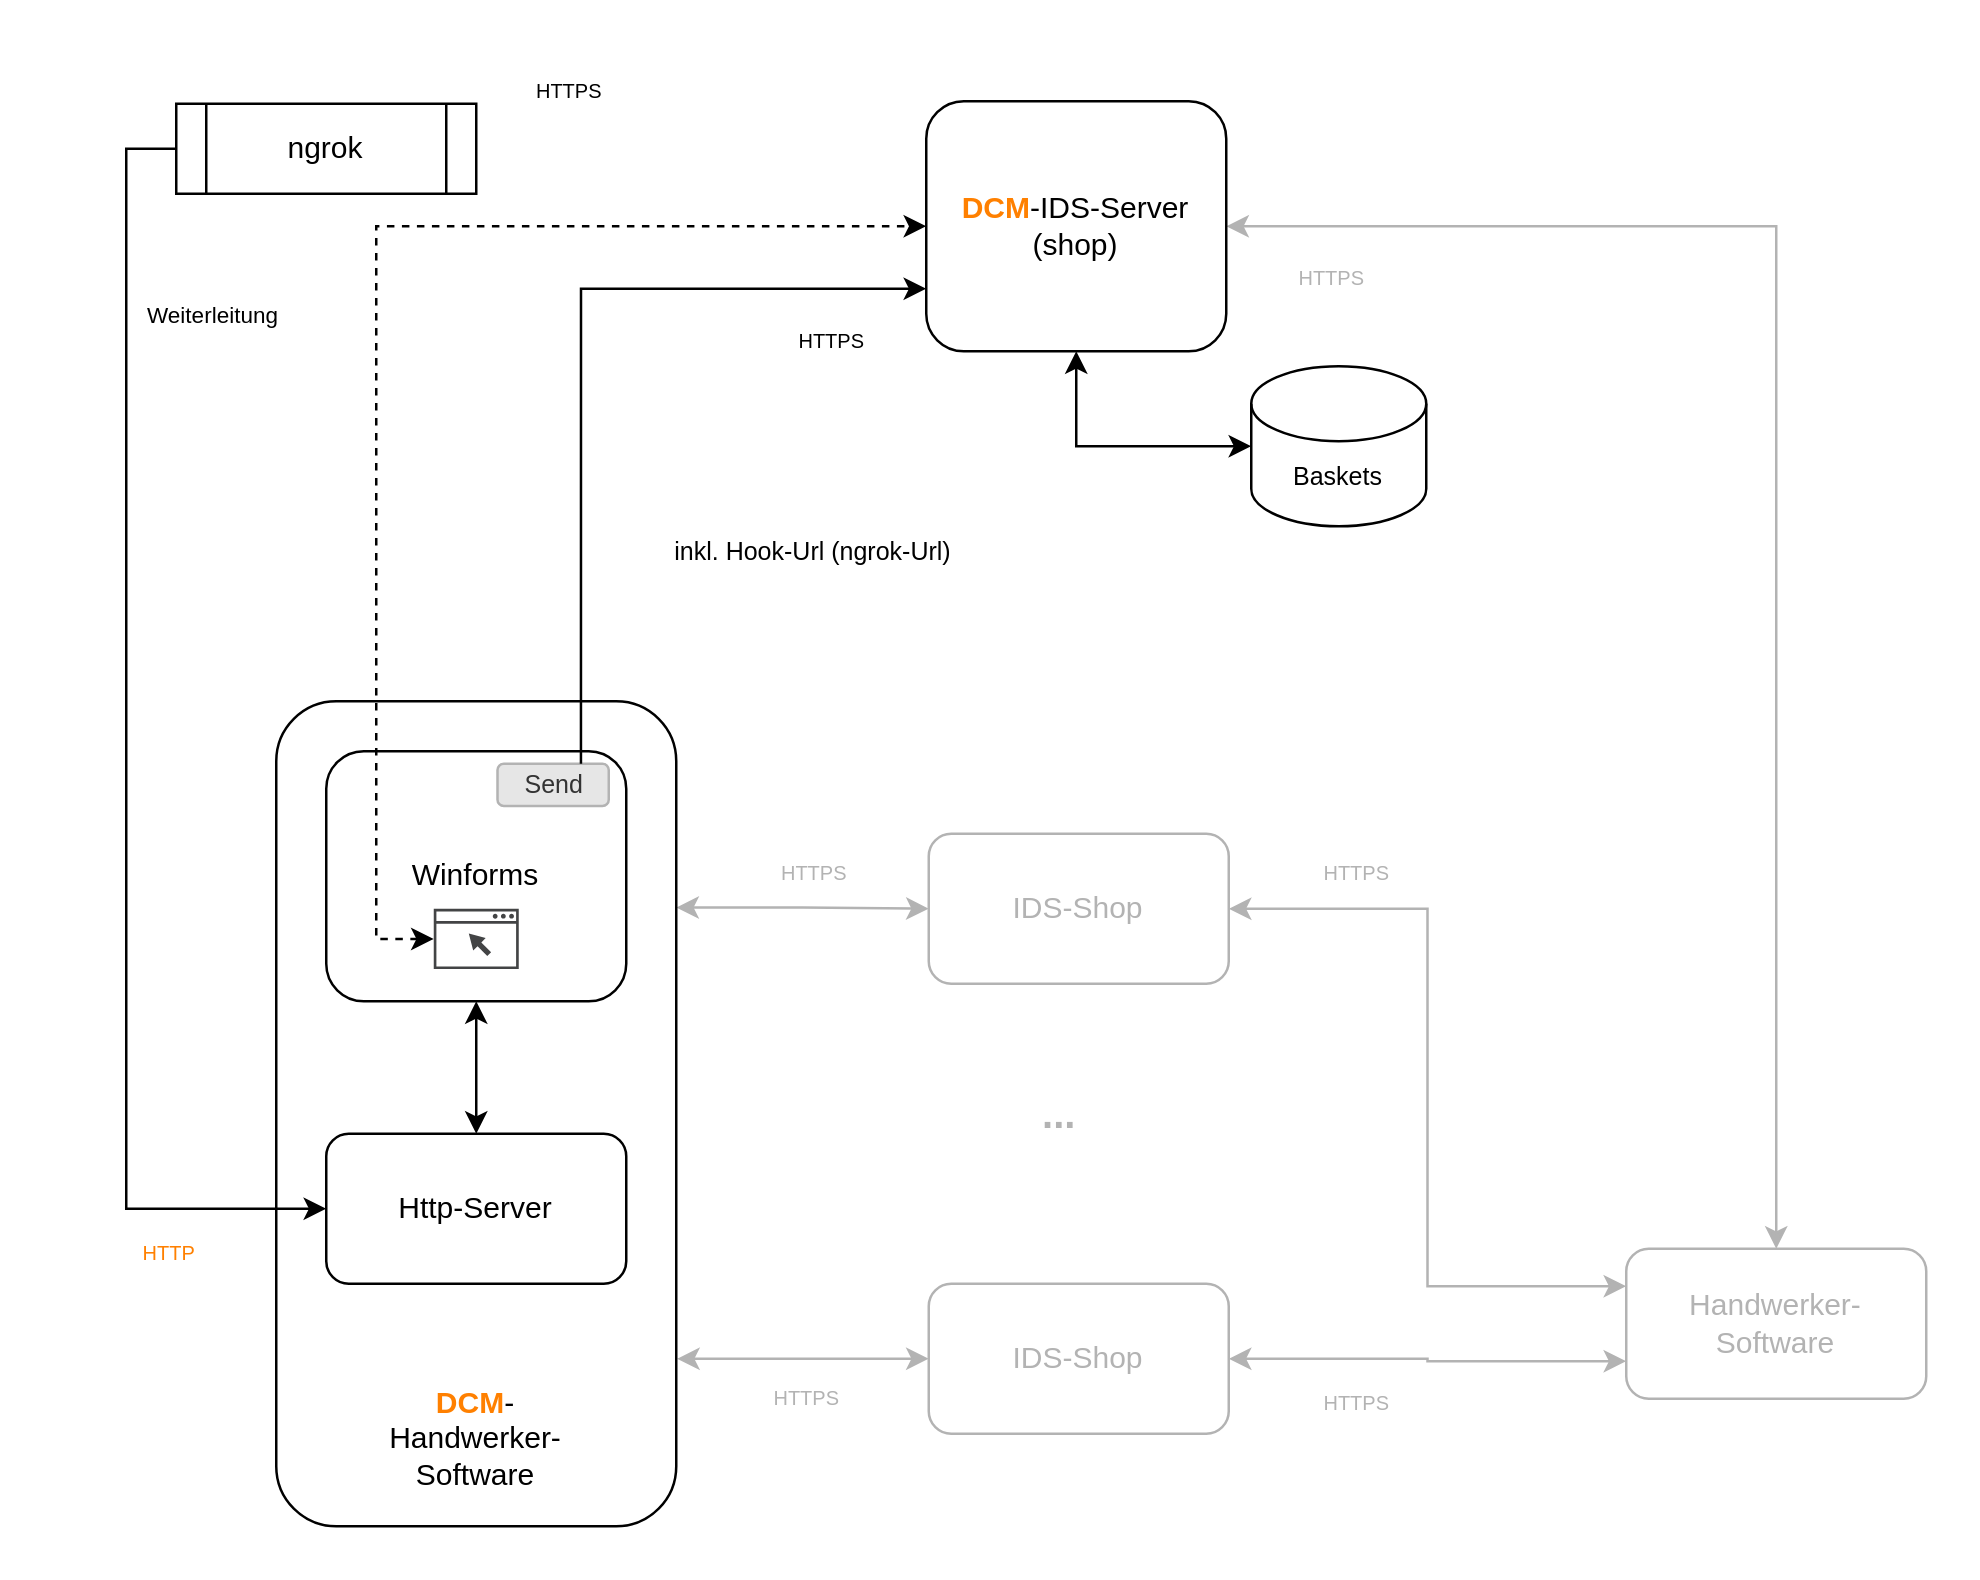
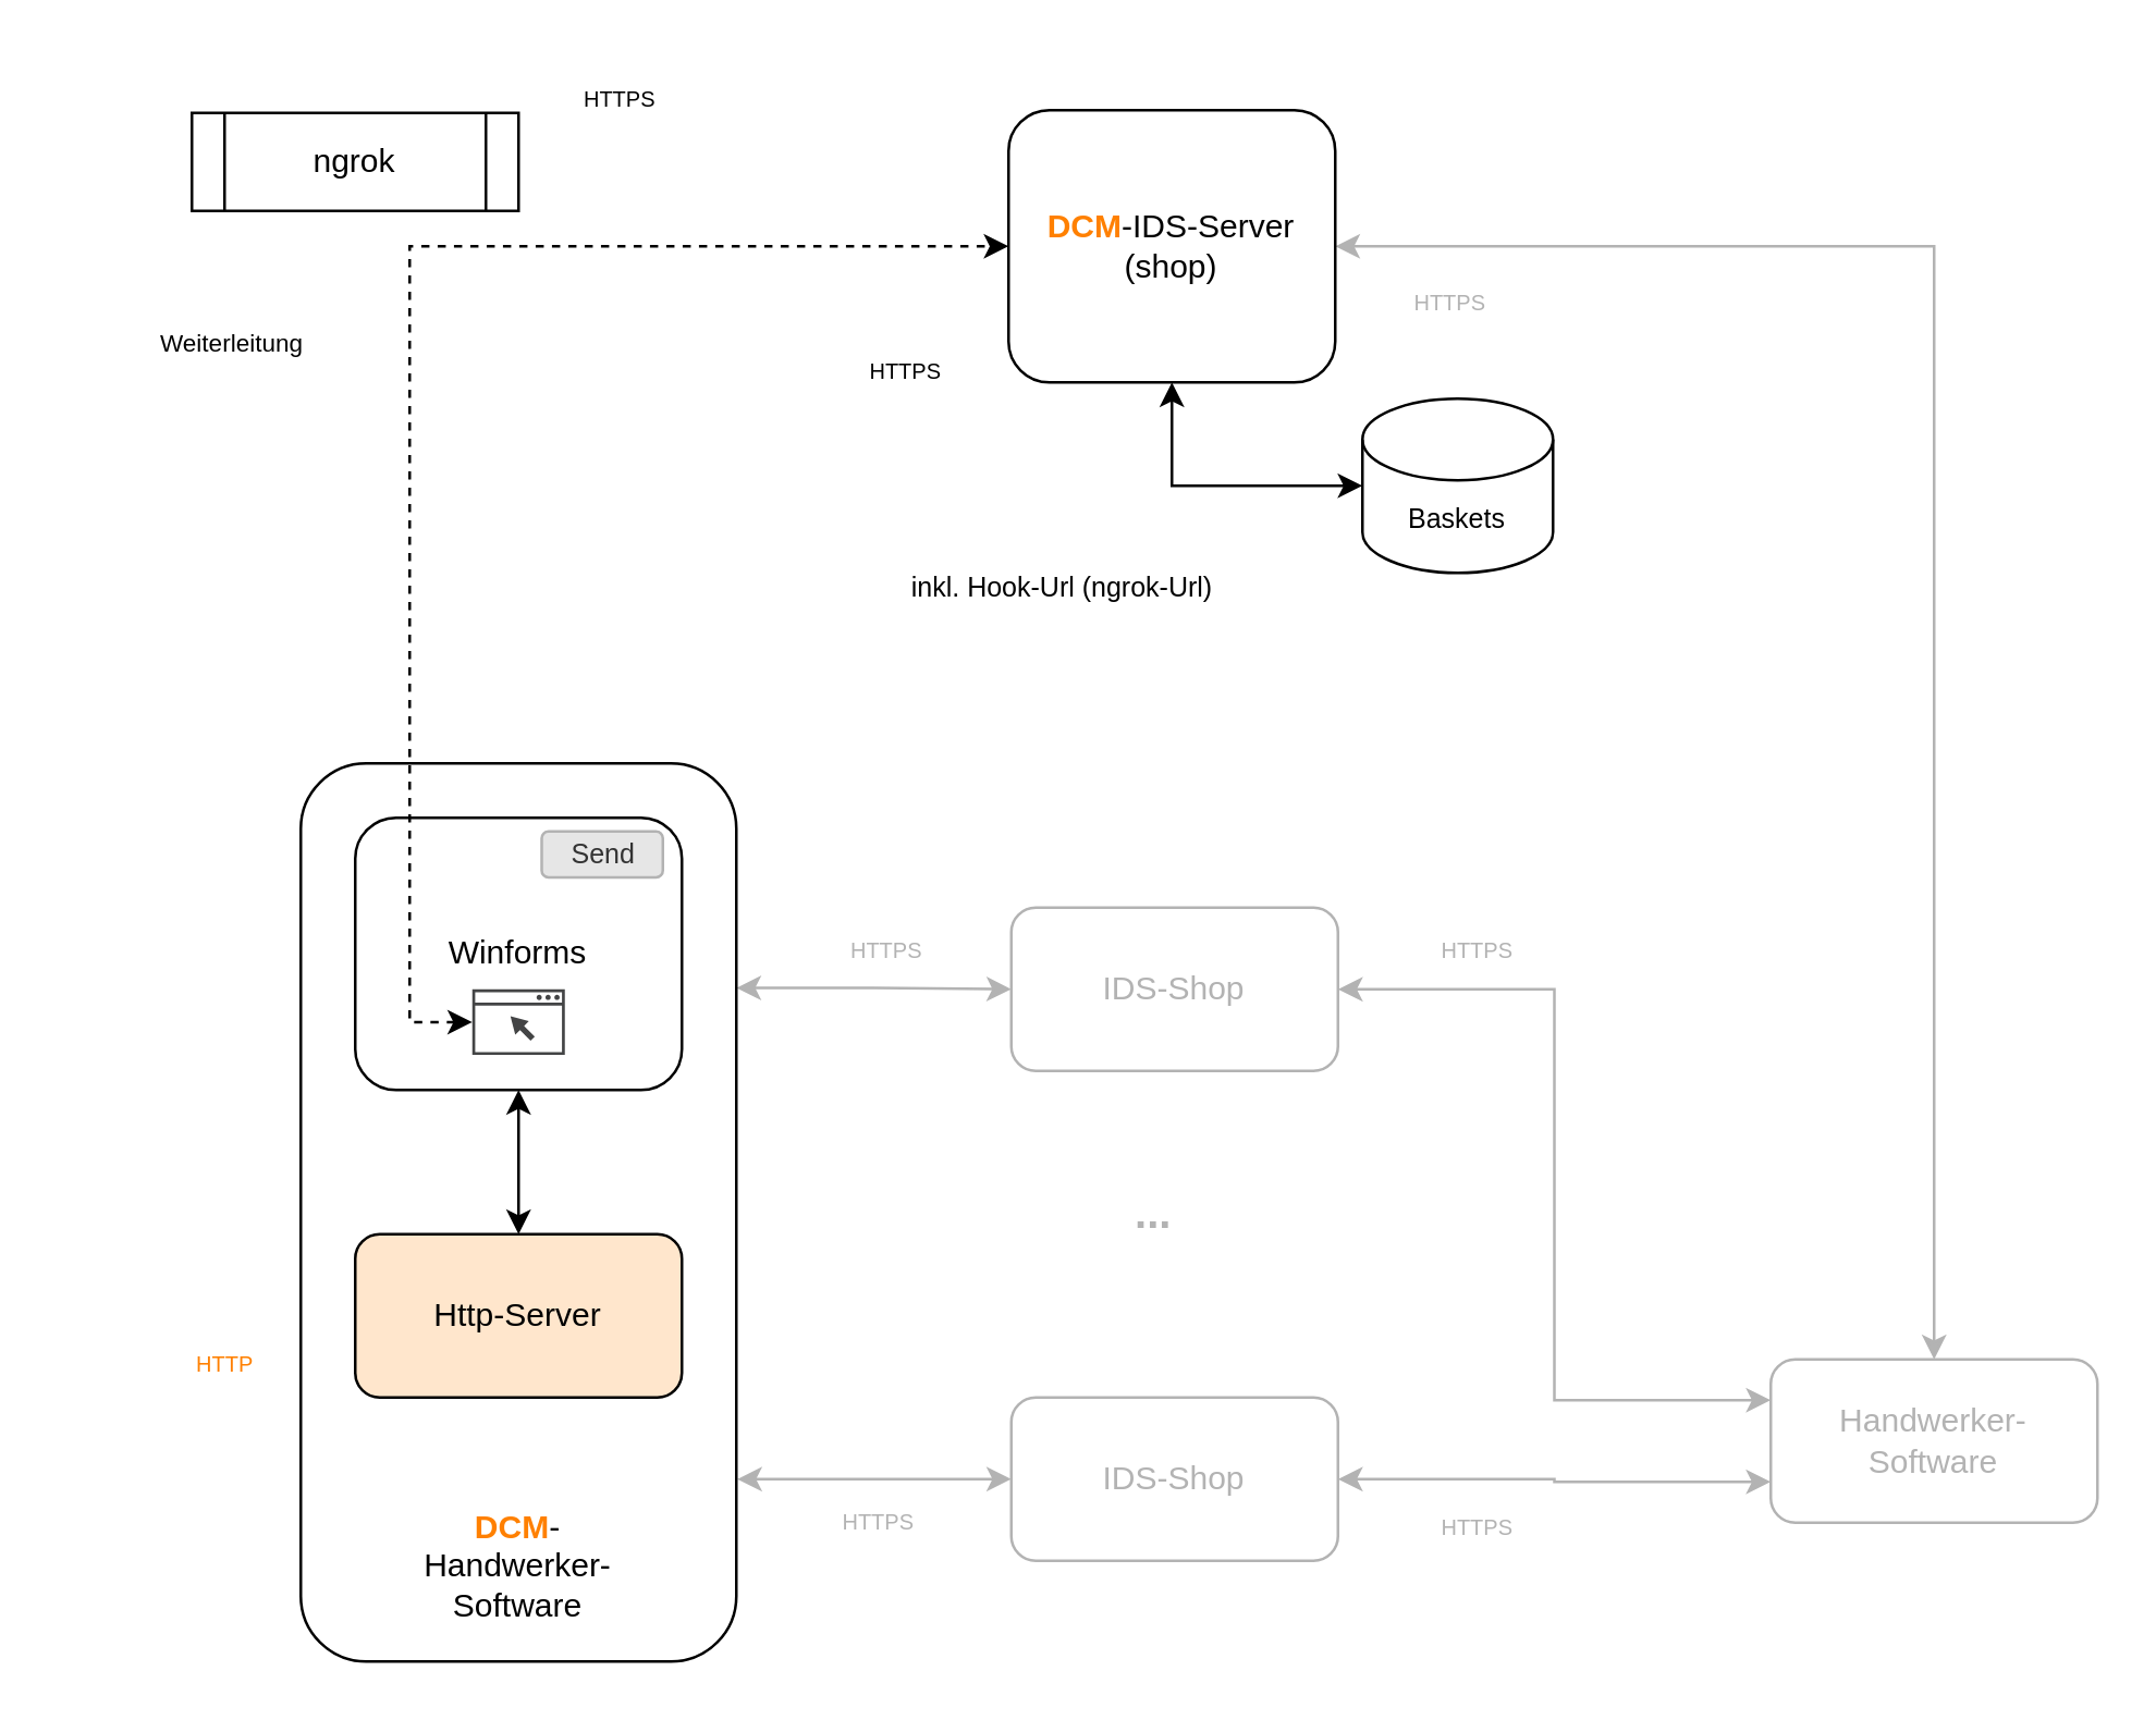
- <mxCell id="33" style="edgeStyle=orthogonalEdgeStyle;rounded=0;orthogonalLoop=1;jettySize=auto;html=1;exitX=0.75;exitY=0;exitDx=0;exitDy=0;entryX=0;entryY=0.75;entryDx=0;entryDy=0;" edge="1" parent="1" source="32" target="8"><mxGeometry relative="1" as="geometry" /></mxCell>
- <mxCell id="22" value="&lt;font style=&quot;font-size: 10px;&quot;&gt;inkl. Hook-Url (ngrok-Url)&lt;/font&gt;" style="text;html=1;align=center;verticalAlign=middle;whiteSpace=wrap;rounded=0;" vertex="1" parent="1"><mxGeometry x="260" y="205" width="130" height="30" as="geometry" /></mxCell>
+ <mxCell id="22" value="&lt;font style=&quot;font-size: 10px;&quot;&gt;inkl. Hook-Url (ngrok-Url)&lt;/font&gt;" style="text;html=1;align=center;verticalAlign=middle;whiteSpace=wrap;rounded=0;" vertex="1" parent="1"><mxGeometry x="325" y="200" width="130" height="30" as="geometry" /></mxCell>
- <mxCell id="19" style="edgeStyle=orthogonalEdgeStyle;rounded=0;orthogonalLoop=1;jettySize=auto;html=1;exitX=0;exitY=0.5;exitDx=0;exitDy=0;entryX=0;entryY=0.5;entryDx=0;entryDy=0;" edge="1" parent="1" source="20" target="12"><mxGeometry relative="1" as="geometry"><mxPoint x="70" y="68" as="sourcePoint" /><mxPoint x="50" y="560" as="targetPoint" /></mxGeometry></mxCell>
- <mxCell id="12" value="Http-Server" style="rounded=1;whiteSpace=wrap;html=1;" vertex="1" parent="1"><mxGeometry x="130" y="453" width="120" height="60" as="geometry" /></mxCell>
+ <mxCell id="12" value="Http-Server" style="rounded=1;whiteSpace=wrap;html=1;fillColor=#ffe6cc;" vertex="1" parent="1"><mxGeometry x="130" y="453" width="120" height="60" as="geometry" /></mxCell>
- <mxCell id="18" value="&lt;font style=&quot;color: rgb(255, 128, 0); font-size: 8px;&quot;&gt;HTTP&lt;/font&gt;" style="text;html=1;align=center;verticalAlign=middle;whiteSpace=wrap;rounded=0;" vertex="1" parent="1"><mxGeometry x="45" y="485" width="45" height="30" as="geometry" /></mxCell>
+ <mxCell id="18" value="&lt;font style=&quot;color: rgb(255, 128, 0); font-size: 8px;&quot;&gt;HTTP&lt;/font&gt;" style="text;html=1;align=center;verticalAlign=middle;whiteSpace=wrap;rounded=0;" vertex="1" parent="1"><mxGeometry x="60" y="485" width="45" height="30" as="geometry" /></mxCell>
